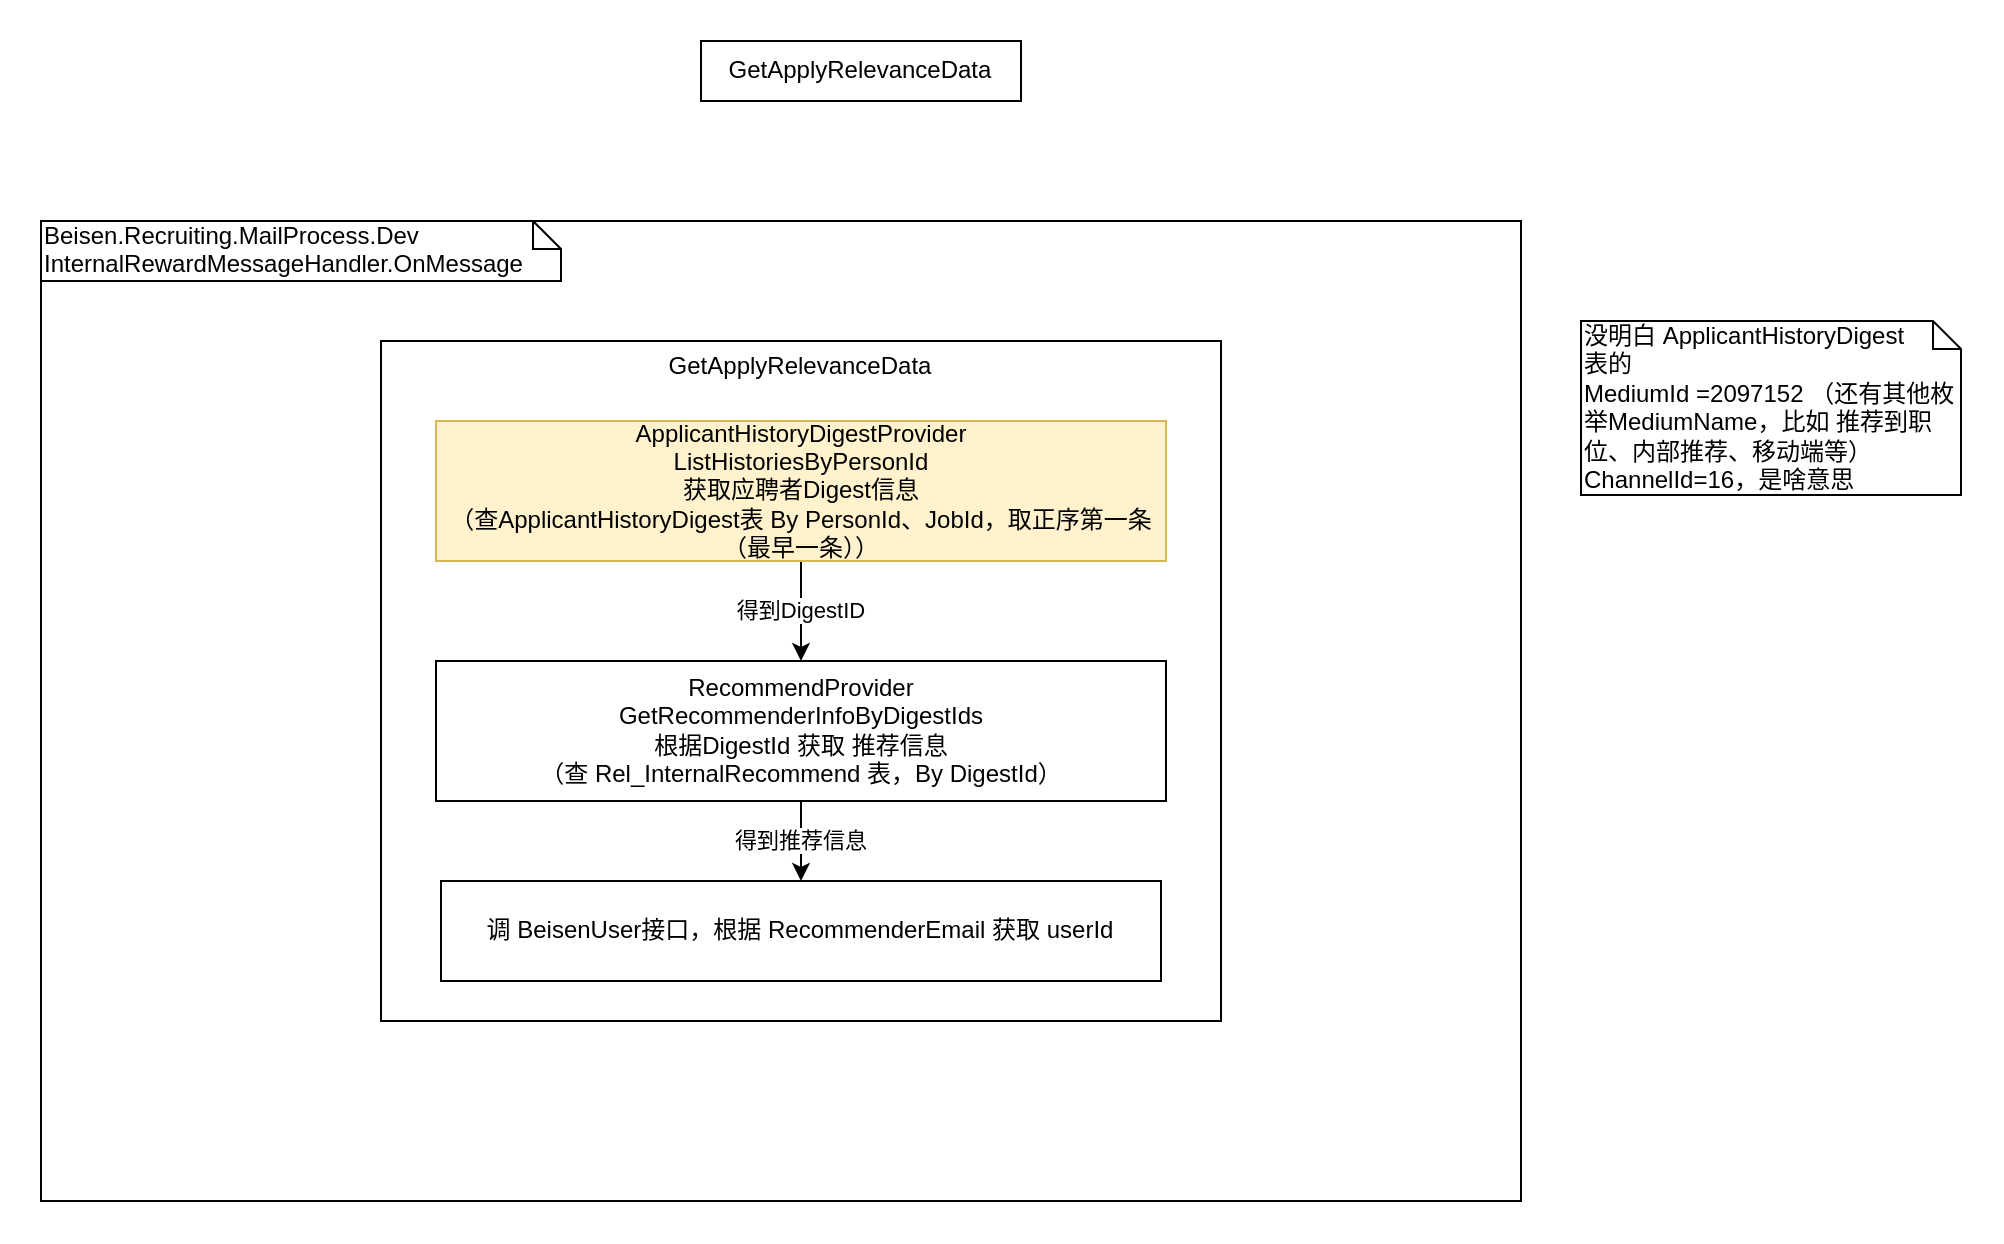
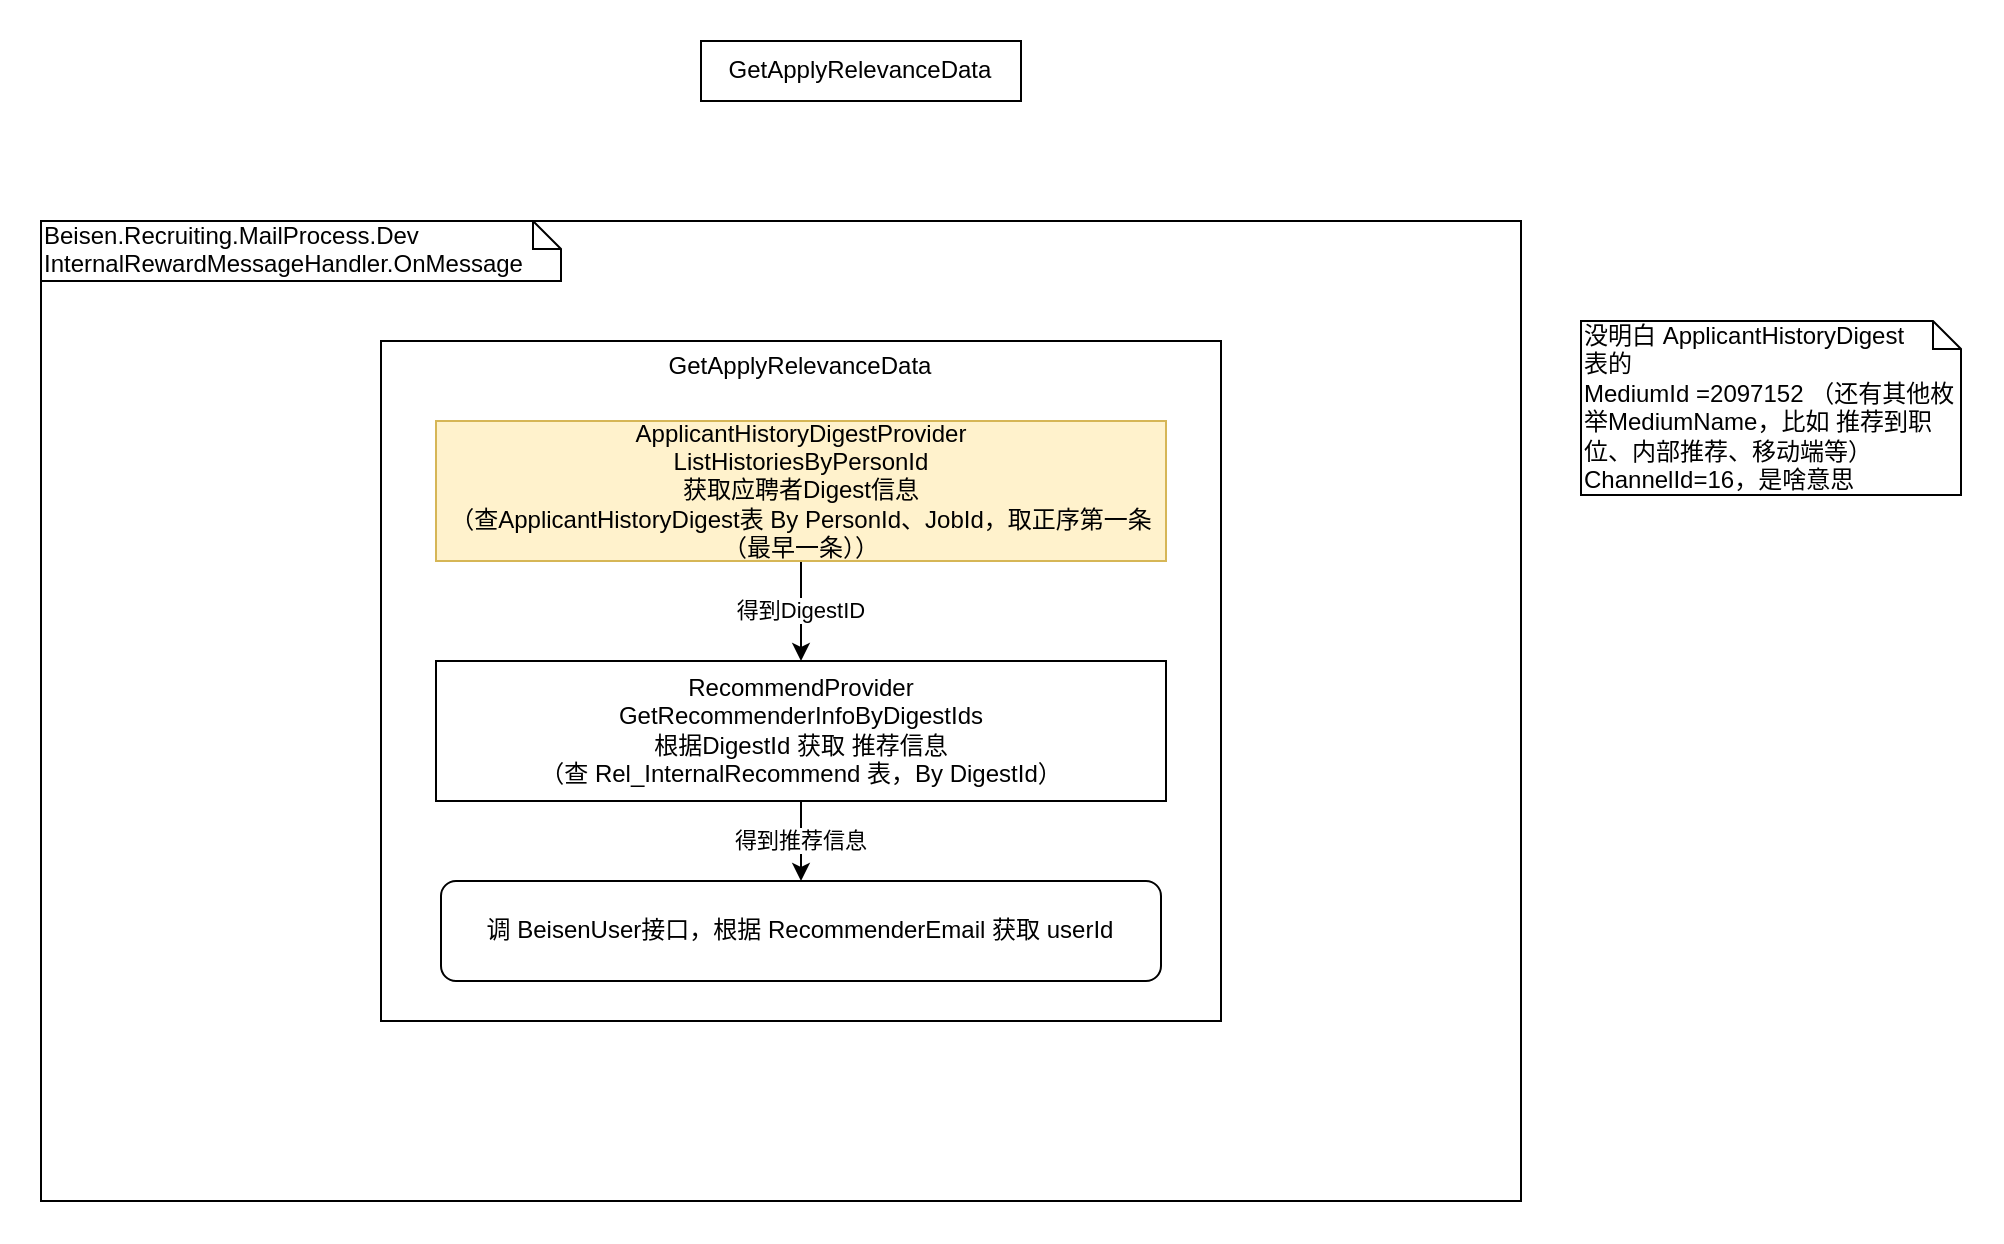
- <mxCell id="11" value="调 BeisenUser接口，根据 RecommenderEmail 获取 userId" style="whiteSpace=wrap;html=1;rounded=0;" vertex="1" parent="1"><mxGeometry x="220" y="440" width="360" height="50" as="geometry" /></mxCell>
+ <mxCell id="11" value="调 BeisenUser接口，根据 RecommenderEmail 获取 userId" style="whiteSpace=wrap;html=1;rounded=1;" vertex="1" parent="1"><mxGeometry x="220" y="440" width="360" height="50" as="geometry" /></mxCell>
